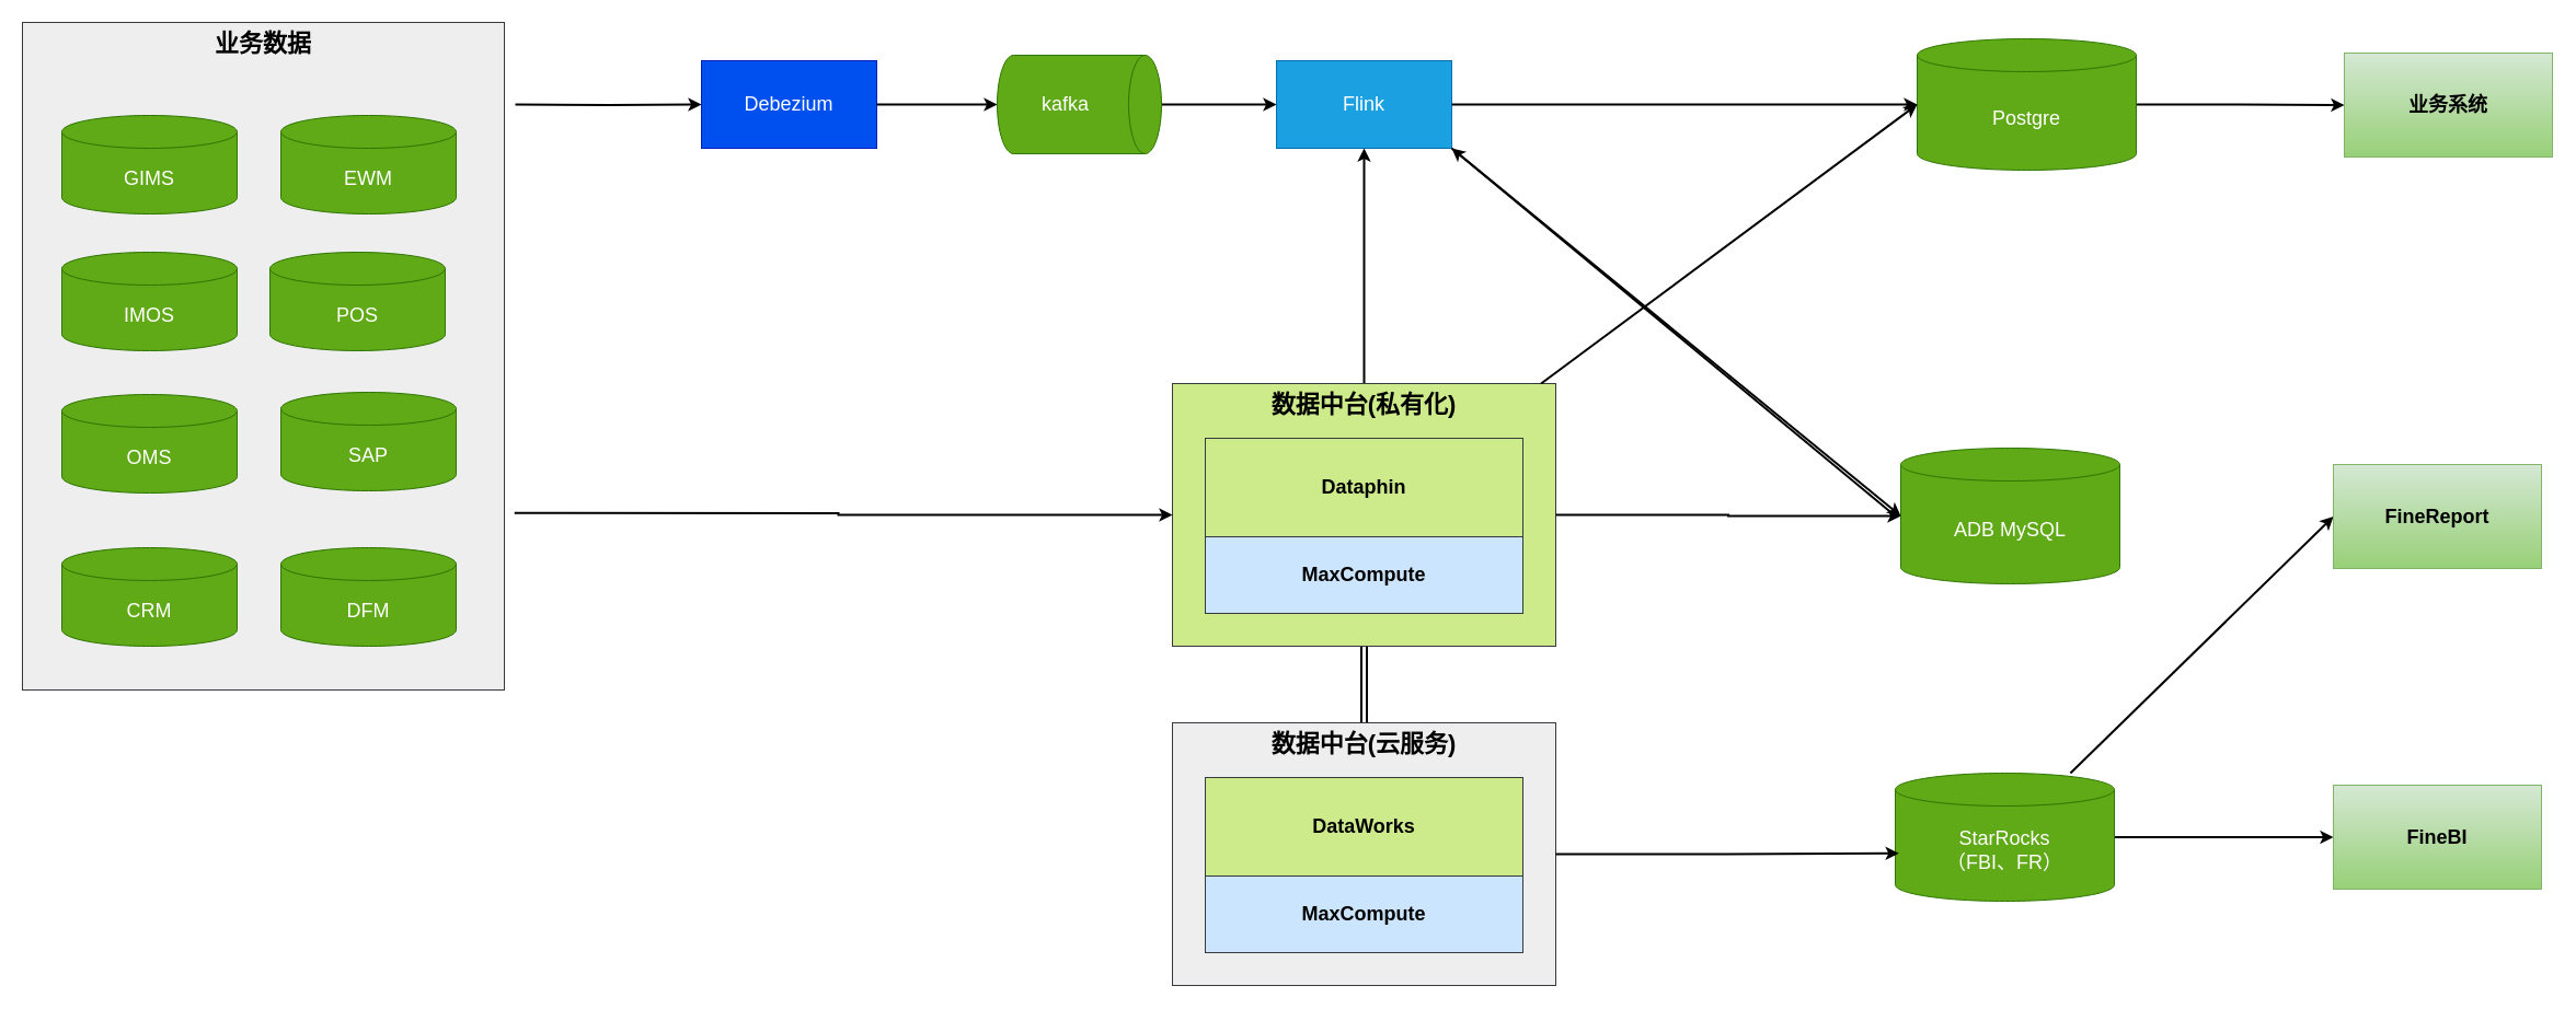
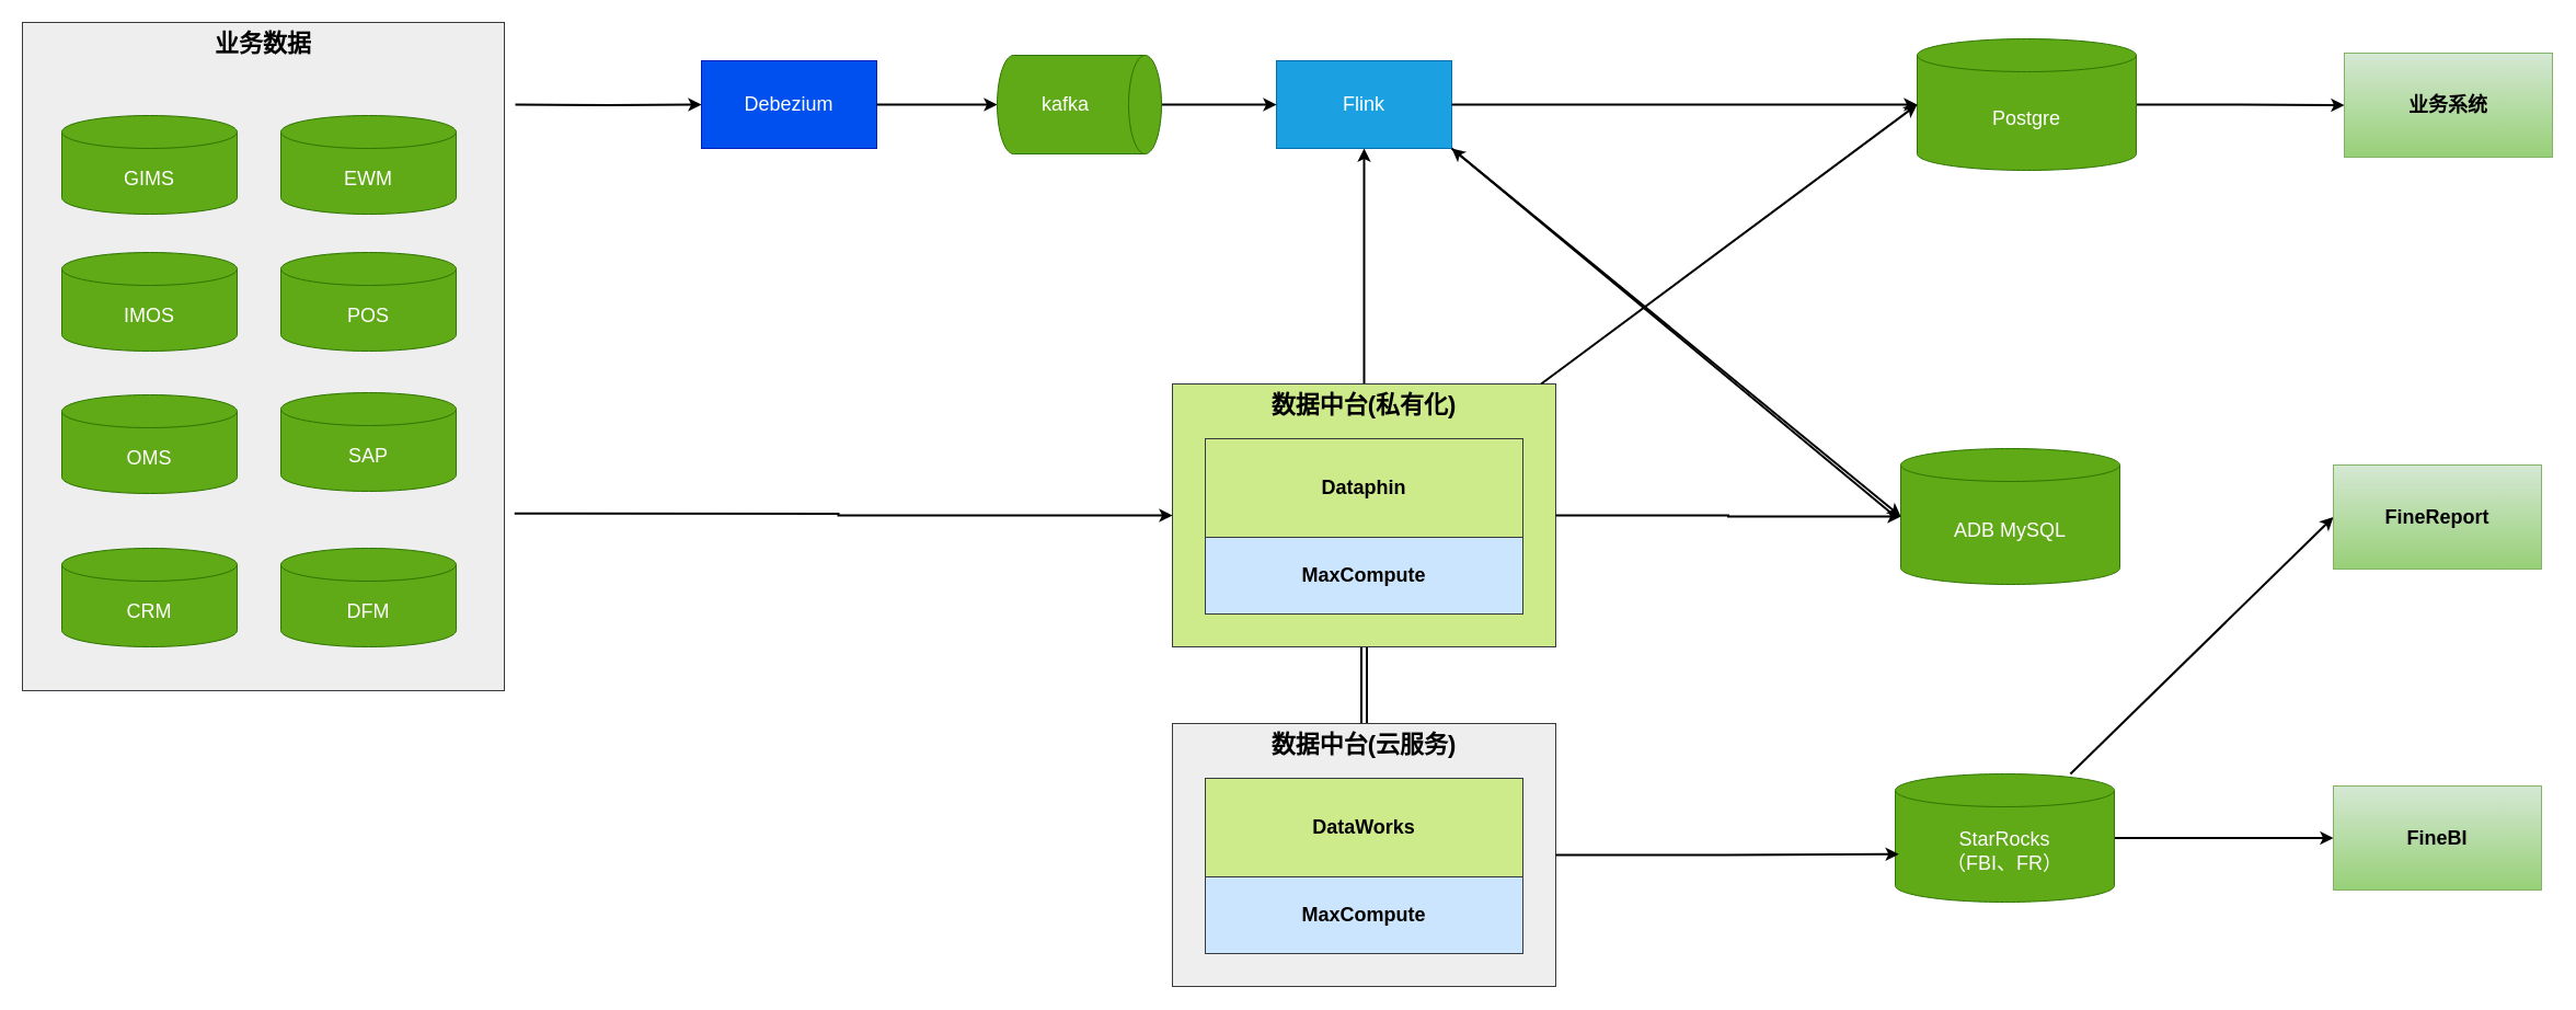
- <mxCell id="29" value="POS" style="shape=cylinder3;whiteSpace=wrap;html=1;boundedLbl=1;backgroundOutline=1;size=15;fillColor=#60a917;fontColor=#ffffff;strokeColor=#2D7600;fontSize=18;" parent="1" vertex="1"><mxGeometry x="246" y="230" width="160" height="90" as="geometry" /></mxCell>
+ <mxCell id="29" value="POS" style="shape=cylinder3;whiteSpace=wrap;html=1;boundedLbl=1;backgroundOutline=1;size=15;fillColor=#60a917;fontColor=#ffffff;strokeColor=#2D7600;fontSize=18;" parent="1" vertex="1"><mxGeometry x="256" y="230" width="160" height="90" as="geometry" /></mxCell>
